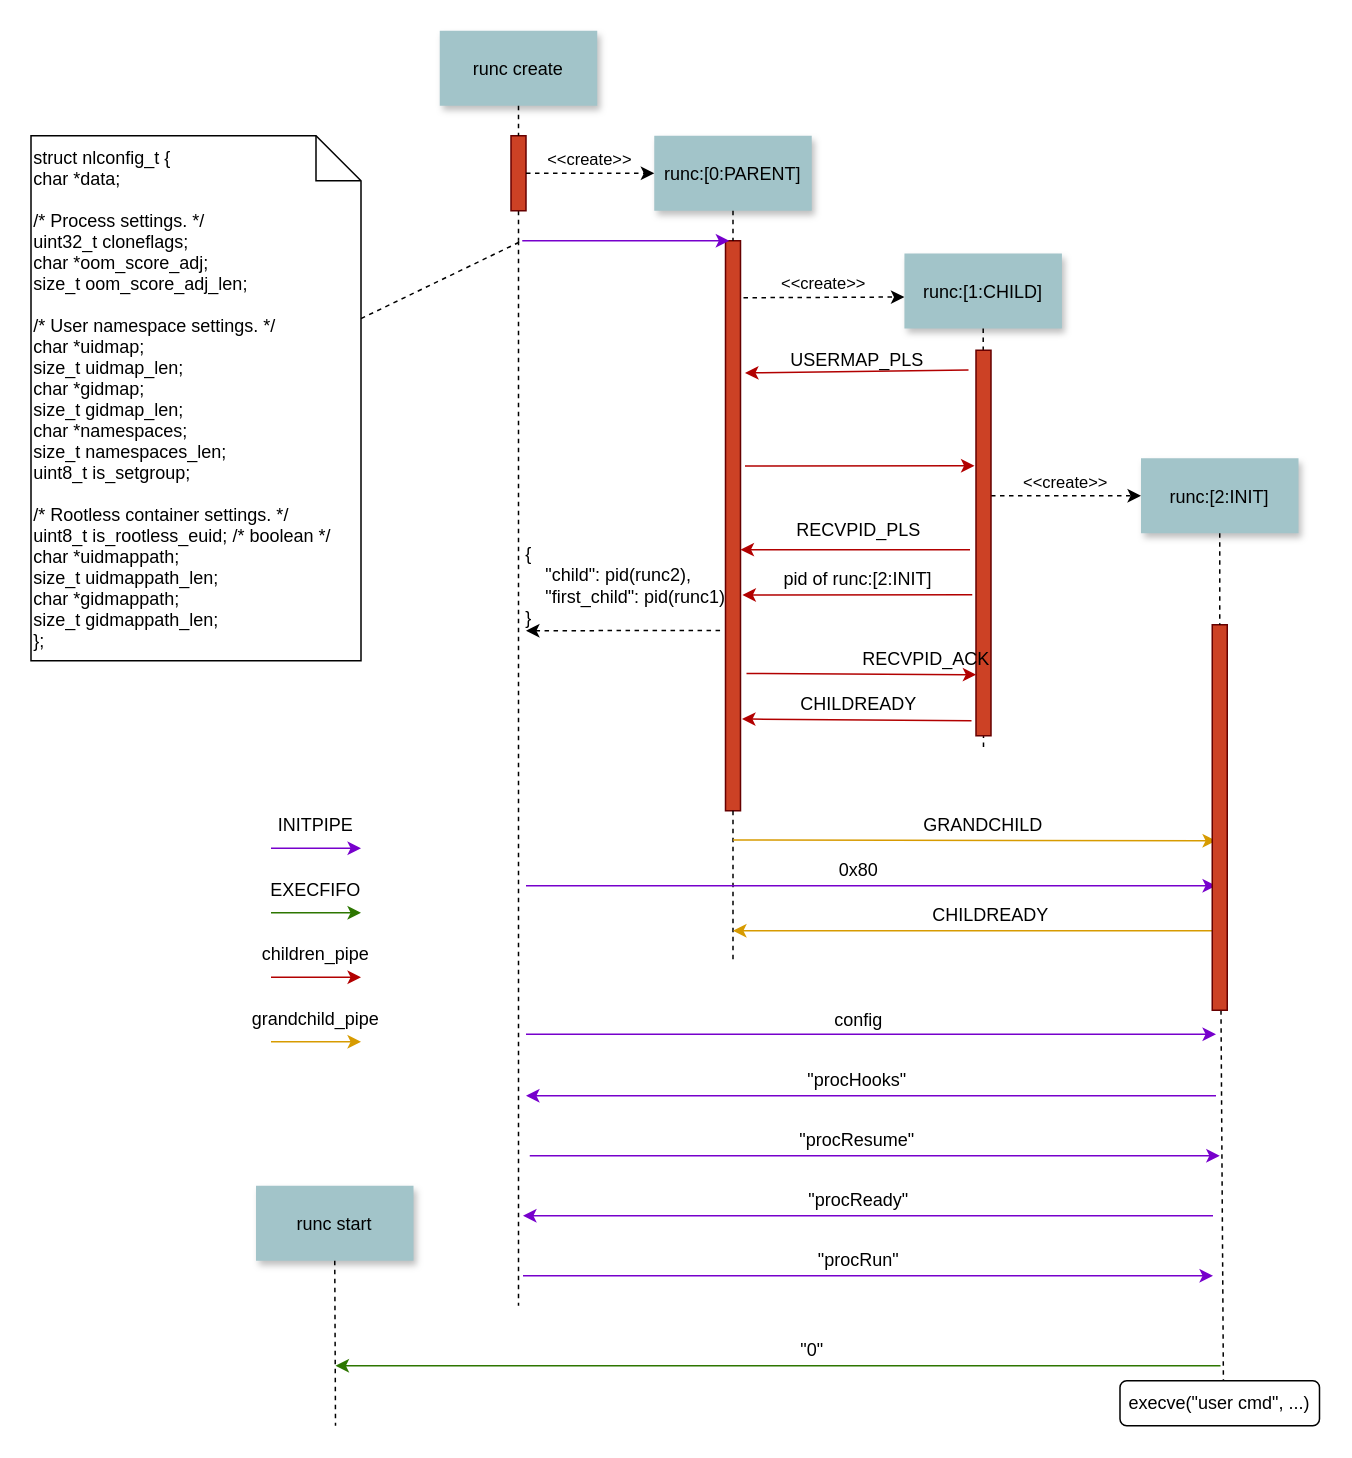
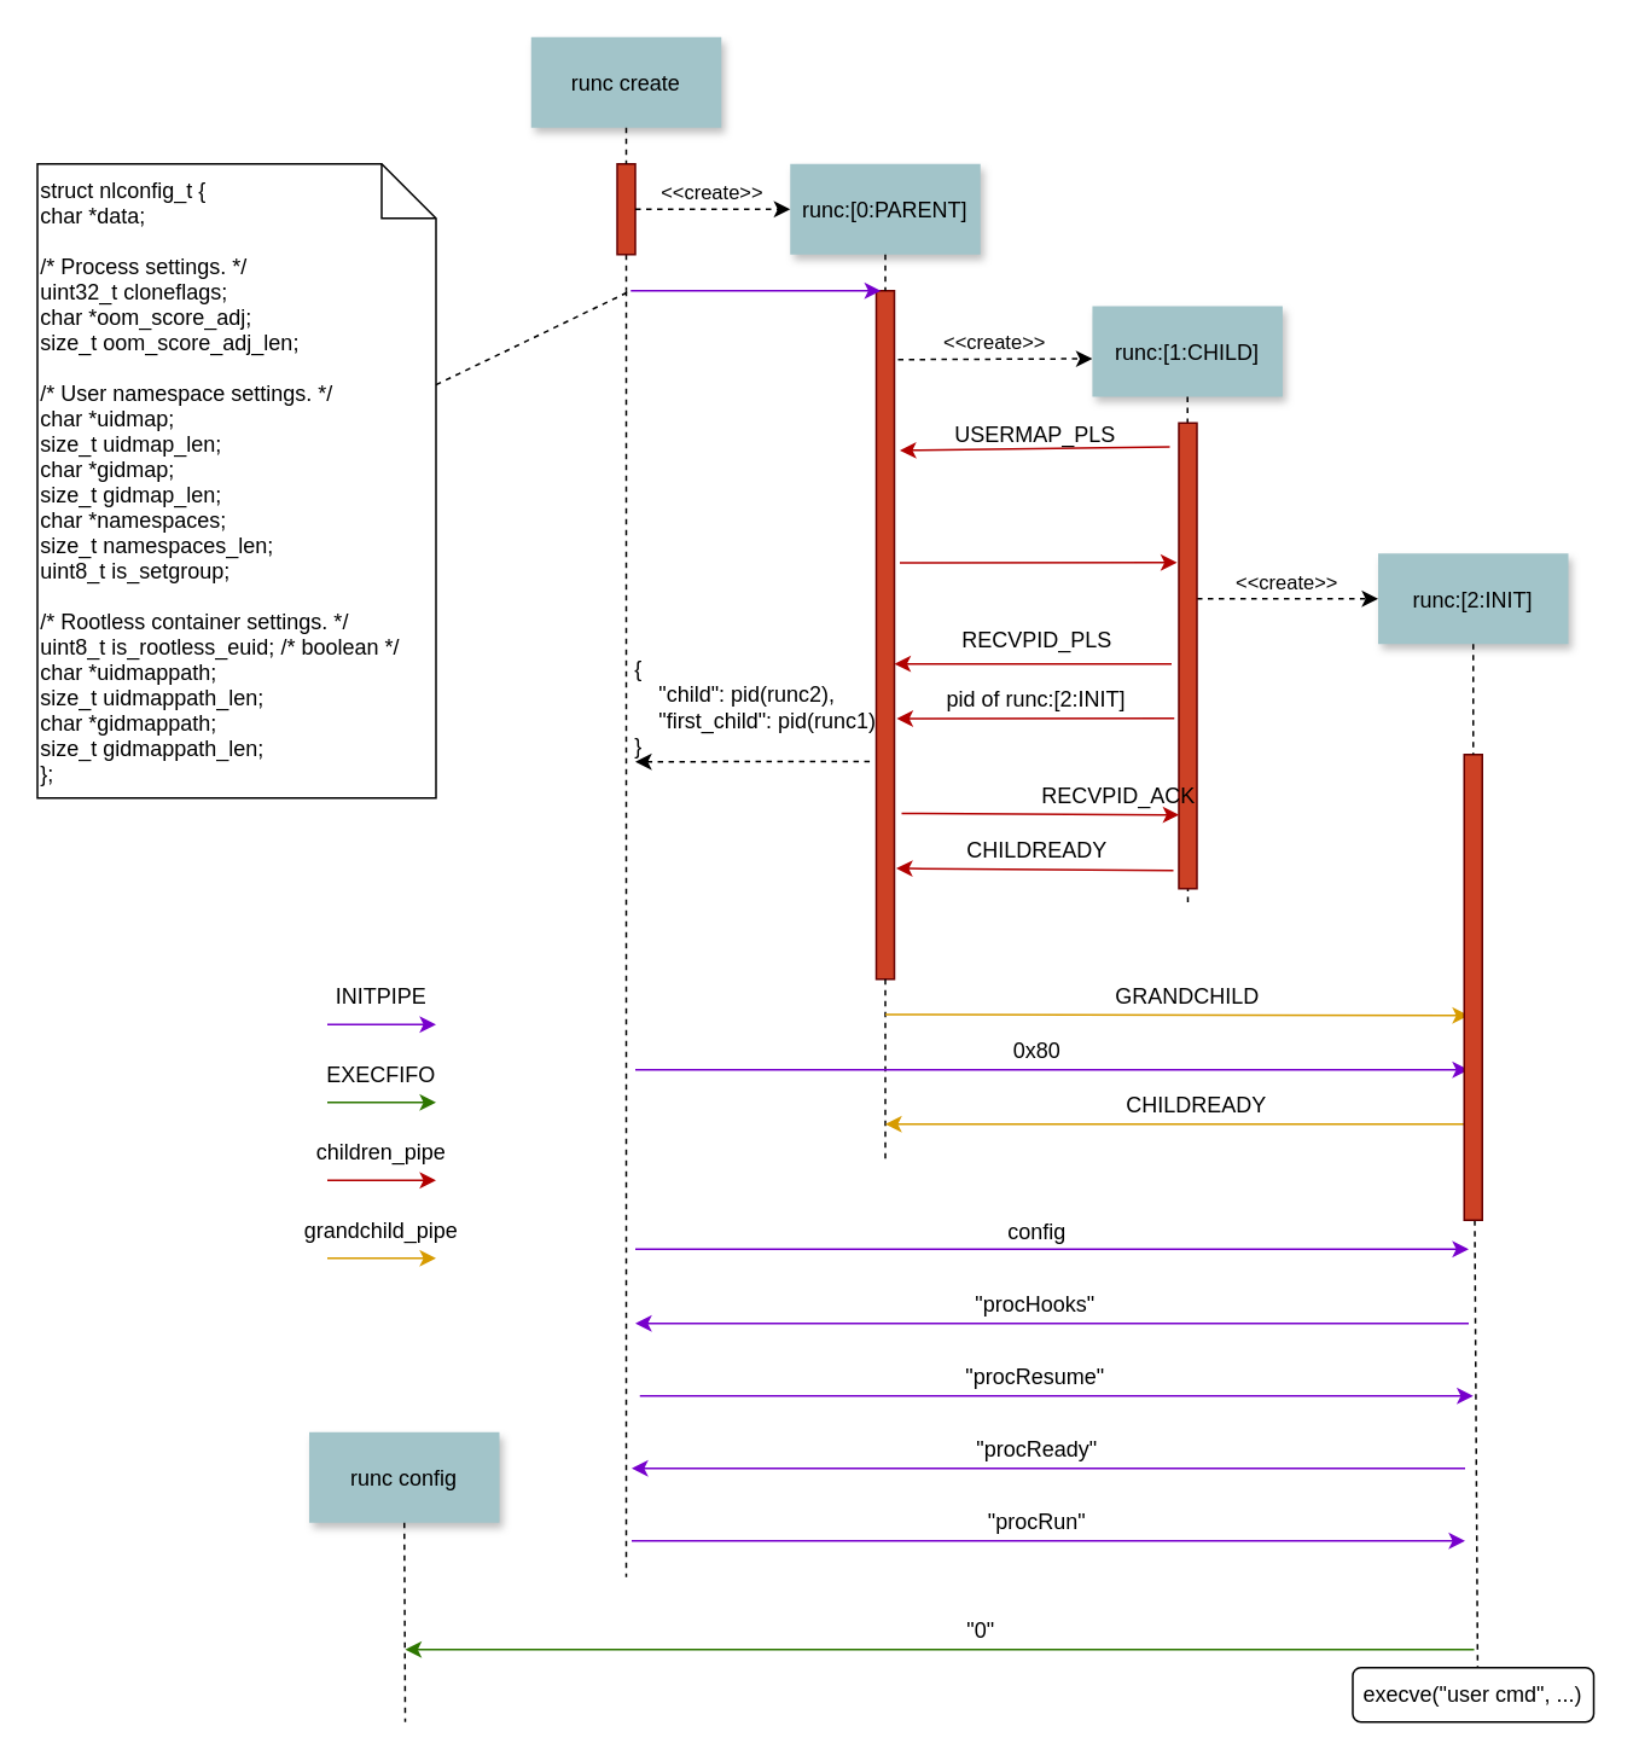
- <mxCell id="61" value="runc start" style="shadow=1;fillColor=#A2C4C9;strokeColor=none" parent="1" vertex="1"><mxGeometry x="170" y="790" width="105" height="50" as="geometry" /></mxCell>
+ <mxCell id="61" value="runc config" style="shadow=1;fillColor=#A2C4C9;strokeColor=none" parent="1" vertex="1"><mxGeometry x="170" y="790" width="105" height="50" as="geometry" /></mxCell>
